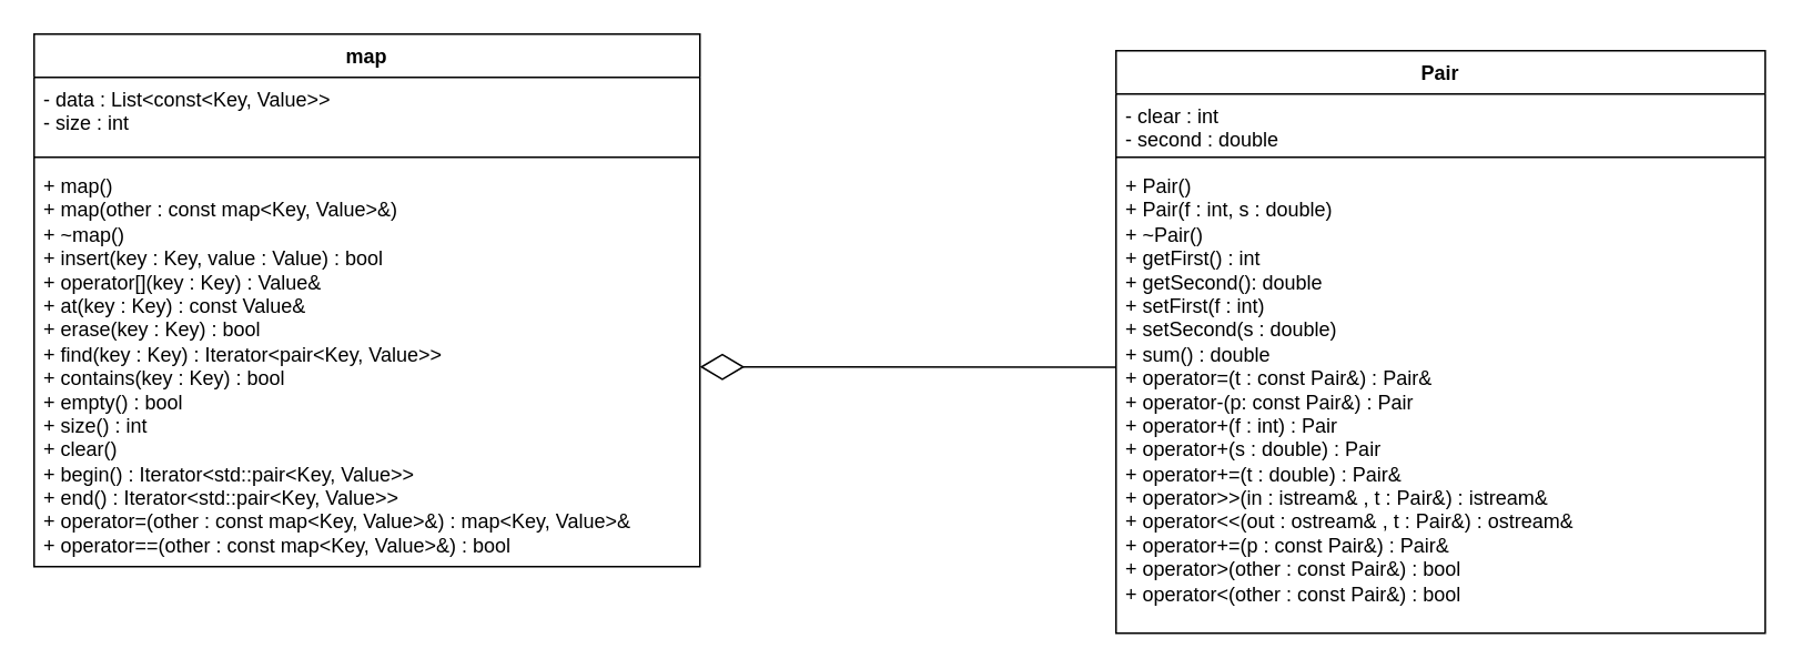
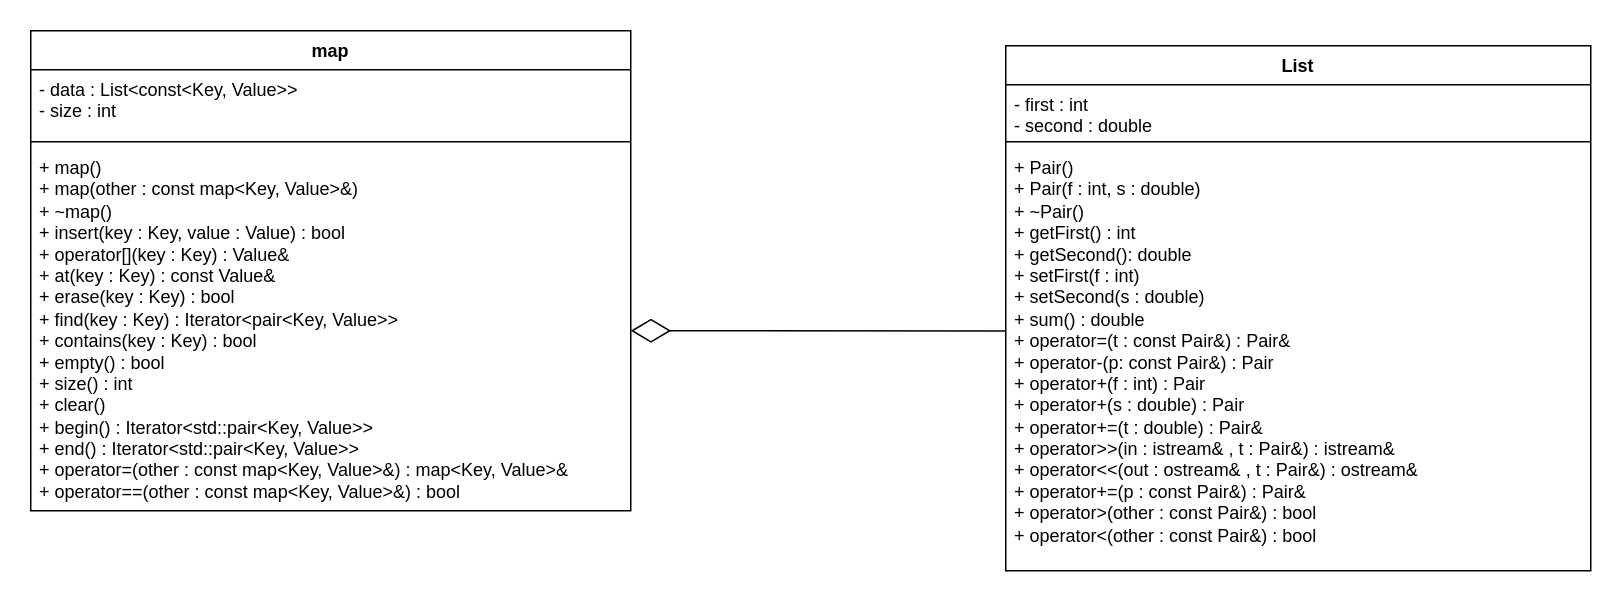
- <mxCell id="2" value="Pair" style="swimlane;fontStyle=1;align=center;verticalAlign=top;childLayout=stackLayout;horizontal=1;startSize=26;horizontalStack=0;resizeParent=1;resizeParentMax=0;resizeLast=0;collapsible=1;marginBottom=0;whiteSpace=wrap;html=1;" parent="1" vertex="1"><mxGeometry x="670" y="30" width="390" height="350" as="geometry" /></mxCell>
+ <mxCell id="2" value="List" style="swimlane;fontStyle=1;align=center;verticalAlign=top;childLayout=stackLayout;horizontal=1;startSize=26;horizontalStack=0;resizeParent=1;resizeParentMax=0;resizeLast=0;collapsible=1;marginBottom=0;whiteSpace=wrap;html=1;" parent="1" vertex="1"><mxGeometry x="670" y="30" width="390" height="350" as="geometry" /></mxCell>
- <mxCell id="3" value="- clear : int&lt;div&gt;- second : double&lt;br&gt;&lt;div&gt;&lt;br&gt;&lt;/div&gt;&lt;/div&gt;" style="text;strokeColor=none;fillColor=none;align=left;verticalAlign=top;spacingLeft=4;spacingRight=4;overflow=hidden;rotatable=0;points=[[0,0.5],[1,0.5]];portConstraint=eastwest;whiteSpace=wrap;html=1;" parent="2" vertex="1"><mxGeometry y="26" width="390" height="34" as="geometry" /></mxCell>
+ <mxCell id="3" value="- first : int&lt;div&gt;- second : double&lt;br&gt;&lt;div&gt;&lt;br&gt;&lt;/div&gt;&lt;/div&gt;" style="text;strokeColor=none;fillColor=none;align=left;verticalAlign=top;spacingLeft=4;spacingRight=4;overflow=hidden;rotatable=0;points=[[0,0.5],[1,0.5]];portConstraint=eastwest;whiteSpace=wrap;html=1;" parent="2" vertex="1"><mxGeometry y="26" width="390" height="34" as="geometry" /></mxCell>
